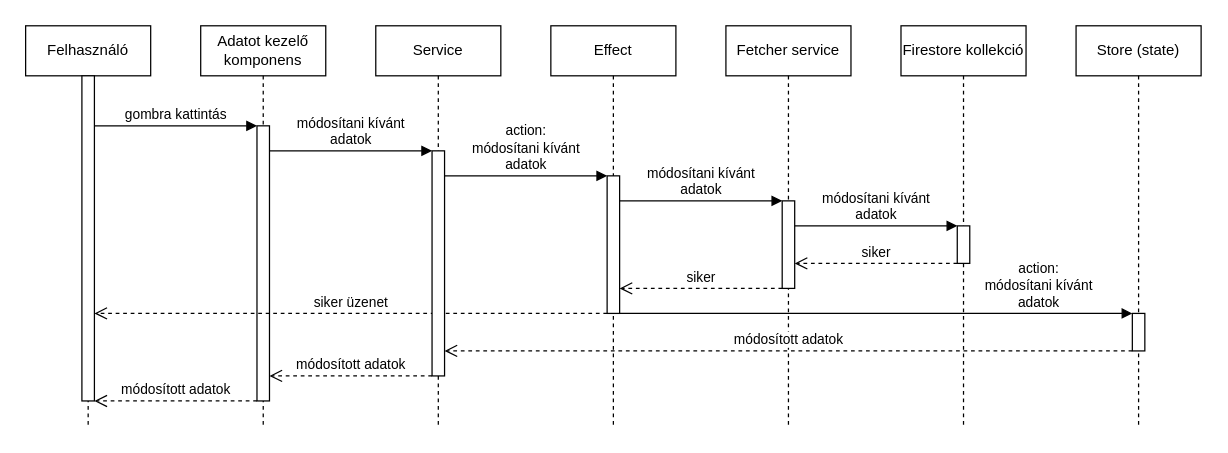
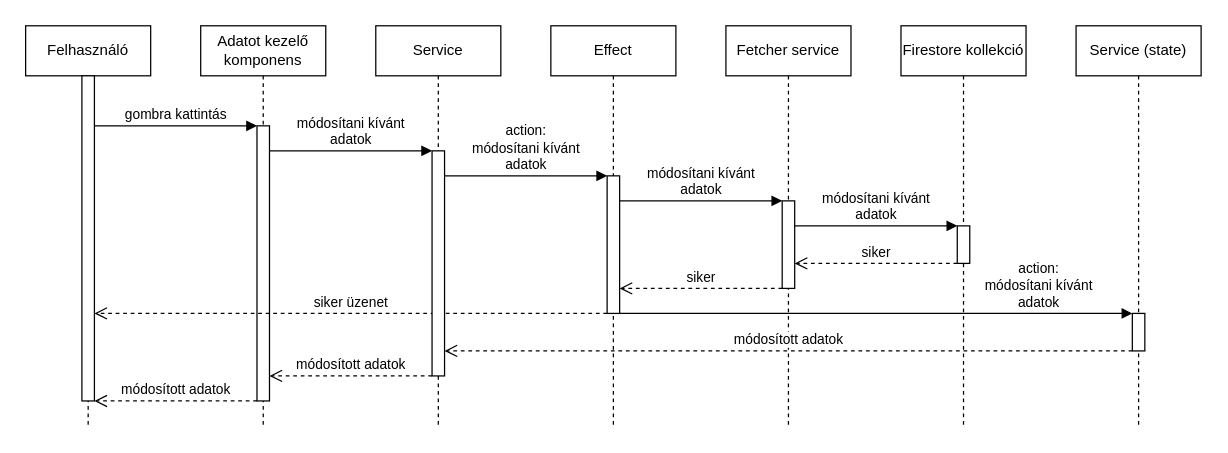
- <mxCell id="21" value="Store (state)" style="shape=umlLifeline;perimeter=lifelinePerimeter;whiteSpace=wrap;html=1;container=0;dropTarget=0;collapsible=0;recursiveResize=0;outlineConnect=0;portConstraint=eastwest;newEdgeStyle={&quot;edgeStyle&quot;:&quot;elbowEdgeStyle&quot;,&quot;elbow&quot;:&quot;vertical&quot;,&quot;curved&quot;:0,&quot;rounded&quot;:0};" vertex="1" parent="1"><mxGeometry x="860" y="20" width="100" height="320" as="geometry" /></mxCell>
+ <mxCell id="21" value="Service (state)" style="shape=umlLifeline;perimeter=lifelinePerimeter;whiteSpace=wrap;html=1;container=0;dropTarget=0;collapsible=0;recursiveResize=0;outlineConnect=0;portConstraint=eastwest;newEdgeStyle={&quot;edgeStyle&quot;:&quot;elbowEdgeStyle&quot;,&quot;elbow&quot;:&quot;vertical&quot;,&quot;curved&quot;:0,&quot;rounded&quot;:0};" vertex="1" parent="1"><mxGeometry x="860" y="20" width="100" height="320" as="geometry" /></mxCell>
